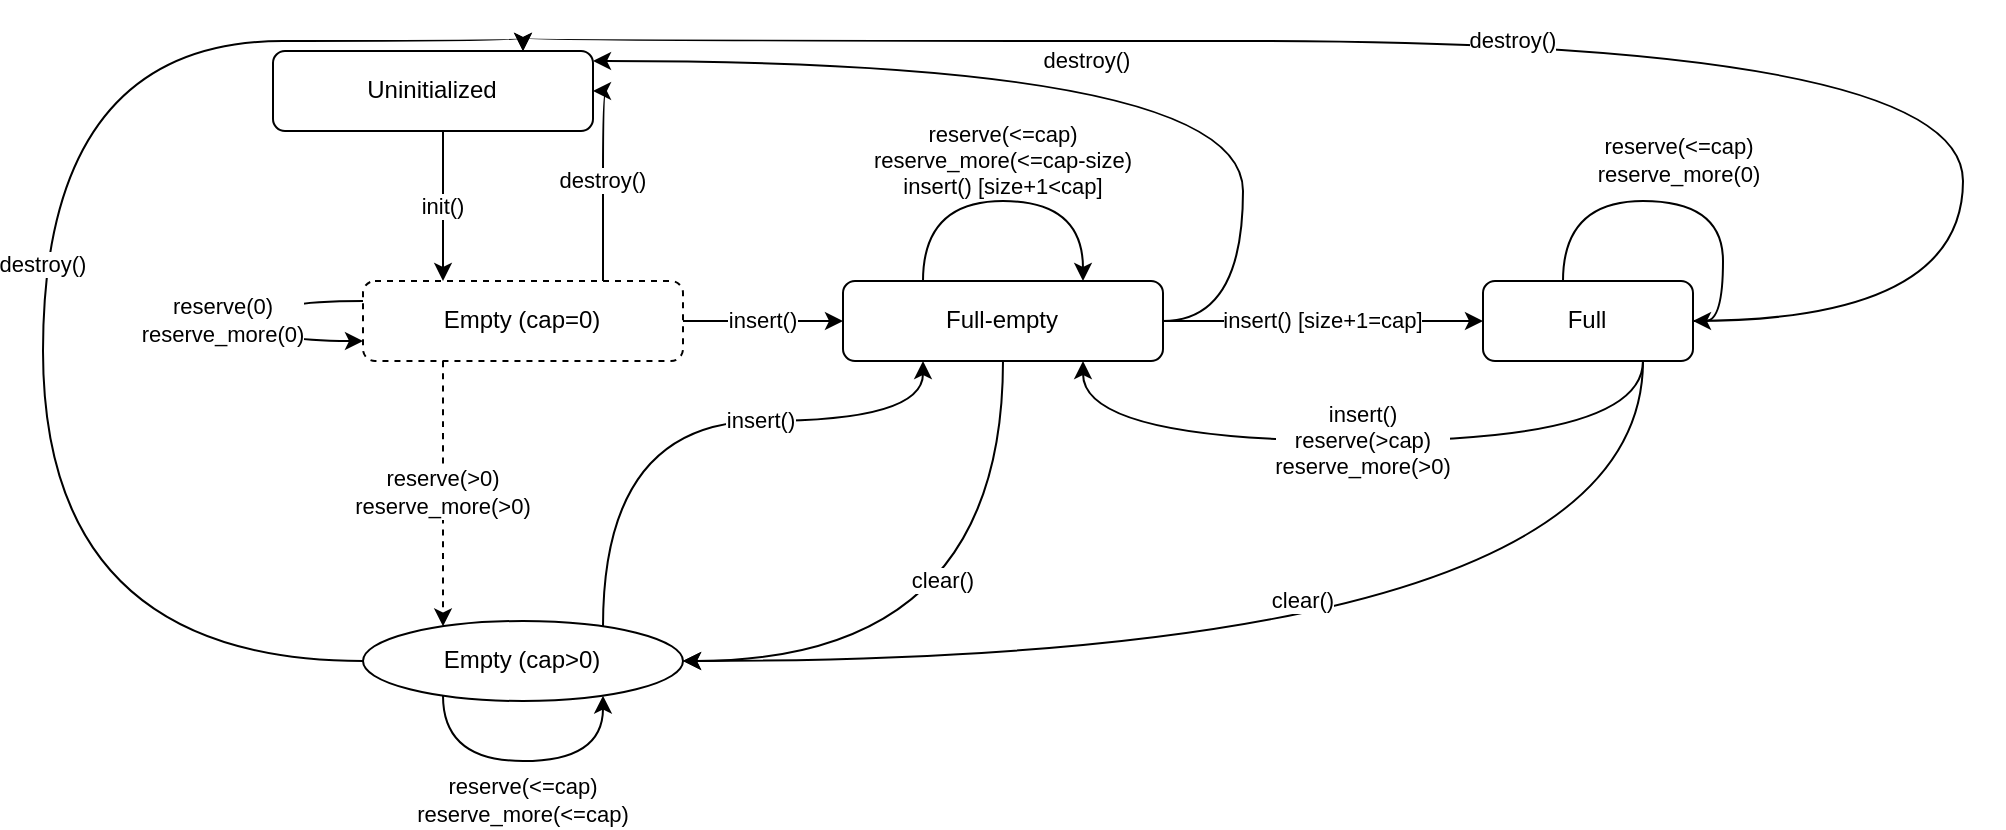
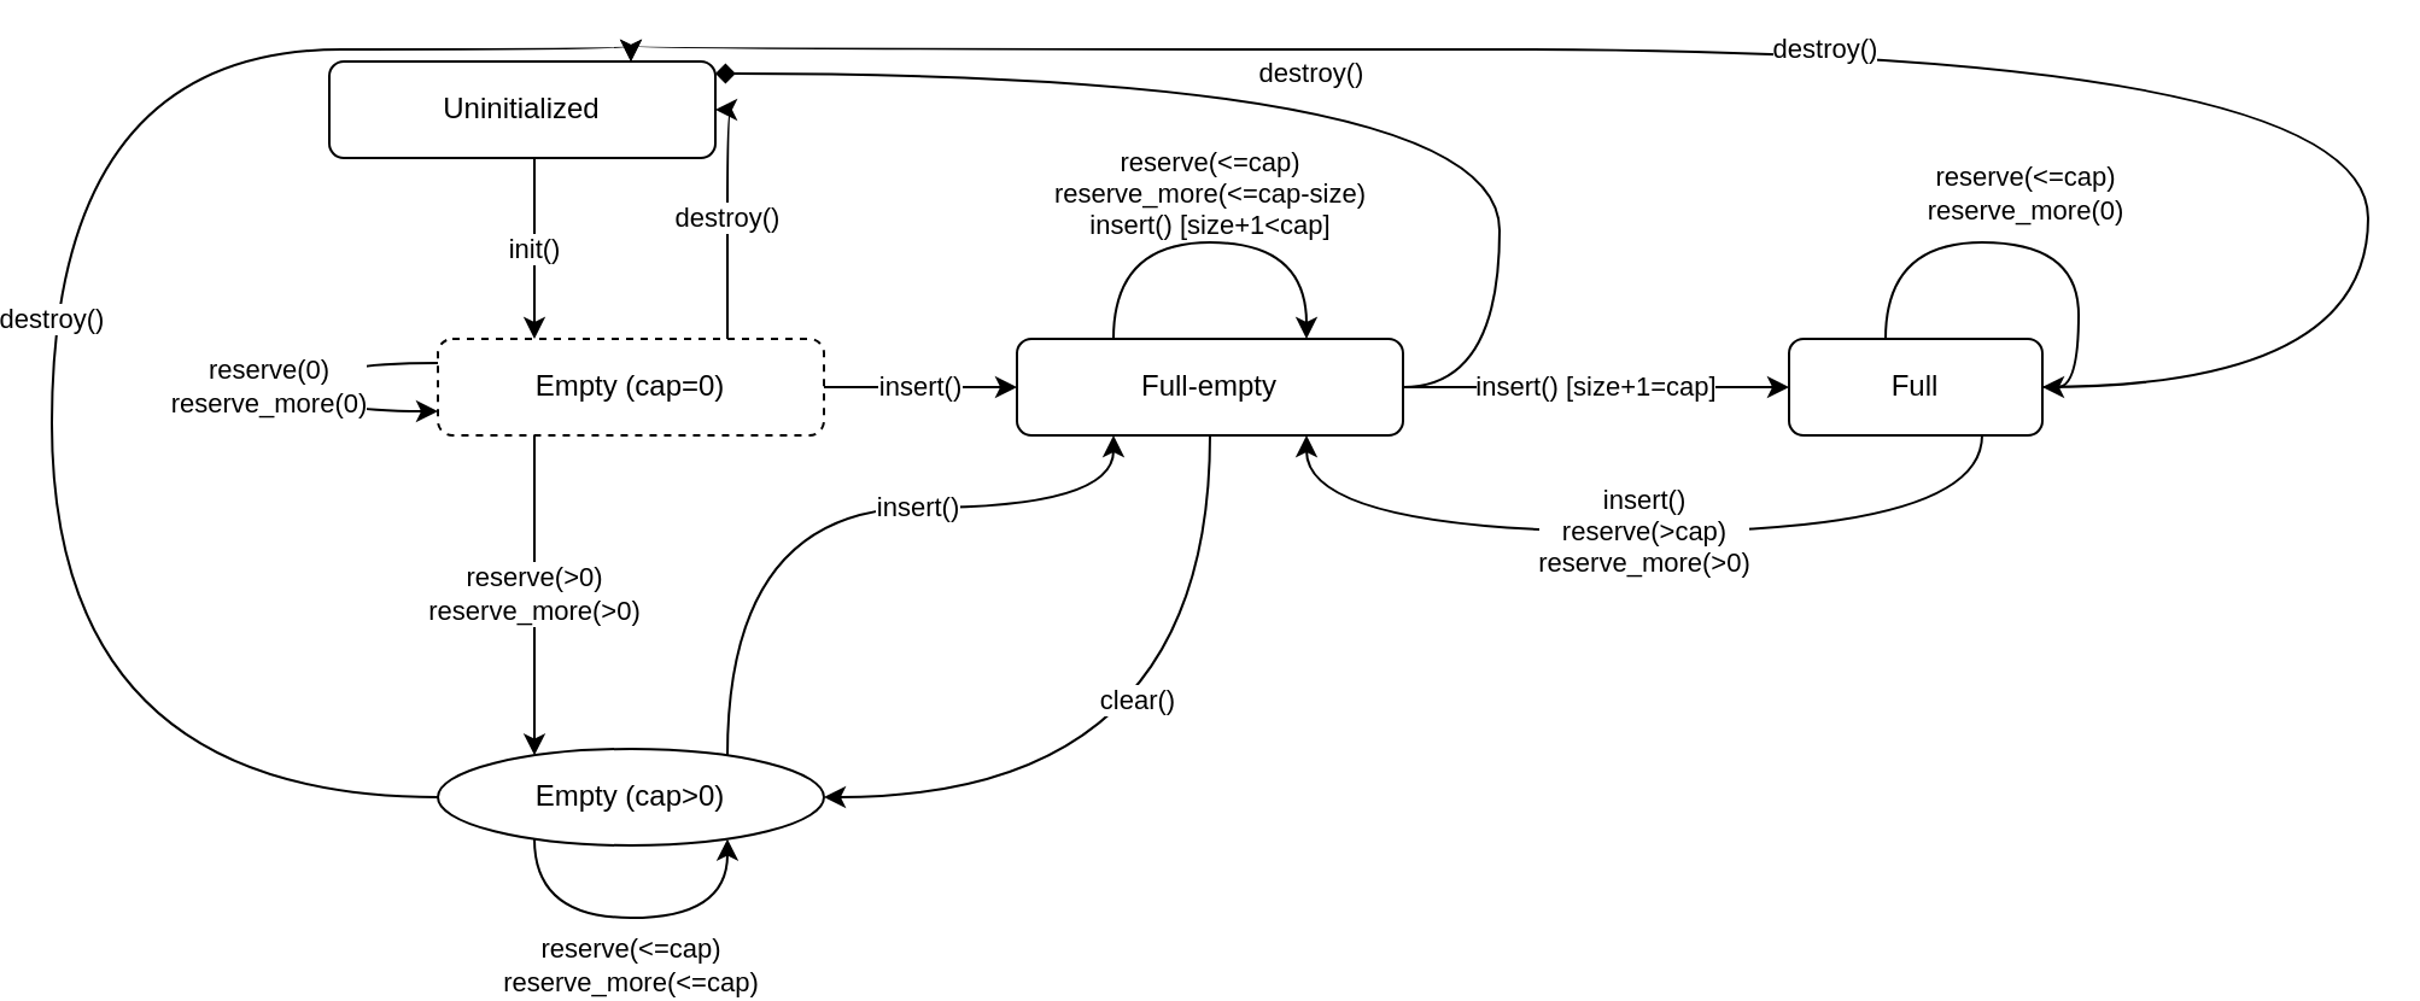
- <mxCell id="17" value="&lt;div&gt;destroy()&lt;/div&gt;" style="edgeStyle=orthogonalEdgeStyle;curved=1;rounded=1;jumpStyle=sharp;orthogonalLoop=1;jettySize=auto;html=1;labelBackgroundColor=default;elbow=vertical;" edge="1" parent="1" source="18" target="7"><mxGeometry relative="1" as="geometry"><Array as="points"><mxPoint x="620" y="160" /><mxPoint x="620" y="30" /><mxPoint x="260" y="30" /></Array></mxGeometry></mxCell>
+ <mxCell id="17" value="&lt;div&gt;destroy()&lt;/div&gt;" style="edgeStyle=orthogonalEdgeStyle;curved=1;rounded=1;jumpStyle=sharp;orthogonalLoop=1;jettySize=auto;html=1;labelBackgroundColor=default;elbow=vertical;endArrow=diamond;" edge="1" parent="1" source="18" target="7"><mxGeometry relative="1" as="geometry"><Array as="points"><mxPoint x="620" y="160" /><mxPoint x="620" y="30" /><mxPoint x="260" y="30" /></Array></mxGeometry></mxCell>
- <mxCell id="2" value="&lt;div&gt;reserve(&amp;gt;0)&lt;/div&gt;&lt;div&gt;reserve_more(&amp;gt;0)&lt;br&gt;&lt;/div&gt;" style="edgeStyle=orthogonalEdgeStyle;orthogonalLoop=1;jettySize=auto;html=1;elbow=vertical;jumpStyle=sharp;rounded=1;curved=1;dashed=1;" edge="1" parent="1" source="5" target="10"><mxGeometry relative="1" as="geometry"><Array as="points"><mxPoint x="220" y="250" /><mxPoint x="220" y="250" /></Array></mxGeometry></mxCell>
+ <mxCell id="2" value="&lt;div&gt;reserve(&amp;gt;0)&lt;/div&gt;&lt;div&gt;reserve_more(&amp;gt;0)&lt;br&gt;&lt;/div&gt;" style="edgeStyle=orthogonalEdgeStyle;orthogonalLoop=1;jettySize=auto;html=1;elbow=vertical;jumpStyle=sharp;rounded=1;curved=1;" edge="1" parent="1" source="5" target="10"><mxGeometry relative="1" as="geometry"><Array as="points"><mxPoint x="220" y="250" /><mxPoint x="220" y="250" /></Array></mxGeometry></mxCell>
- <mxCell id="12" value="clear()" style="edgeStyle=orthogonalEdgeStyle;curved=1;rounded=1;jumpStyle=sharp;orthogonalLoop=1;jettySize=auto;html=1;elbow=vertical;" edge="1" parent="1" source="14" target="10"><mxGeometry x="0.016" y="-30" relative="1" as="geometry"><Array as="points"><mxPoint x="820" y="330" /></Array><mxPoint as="offset" /></mxGeometry></mxCell>
